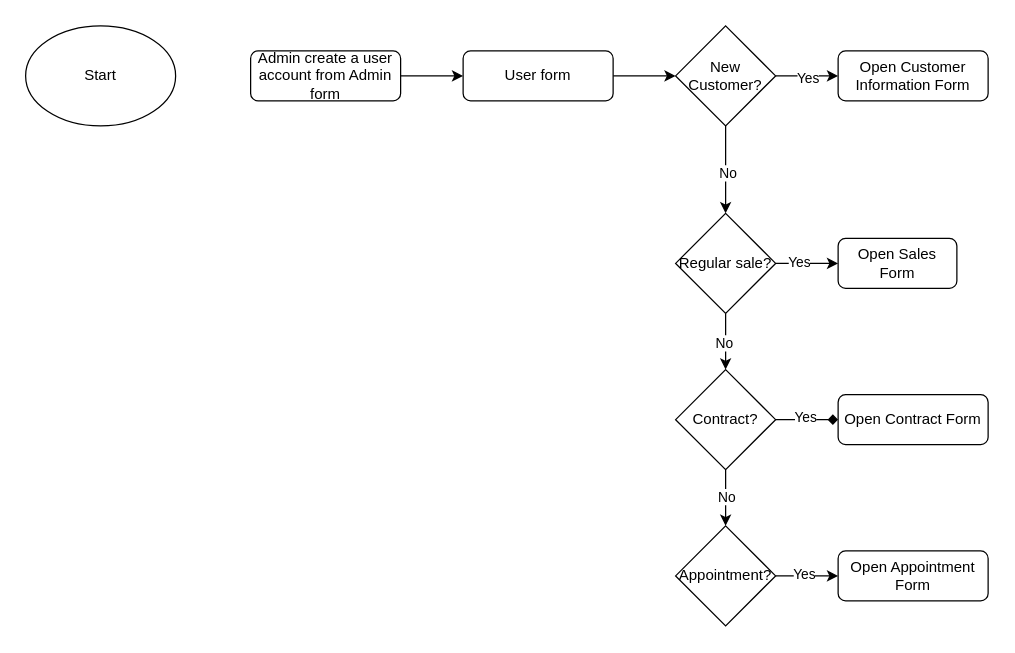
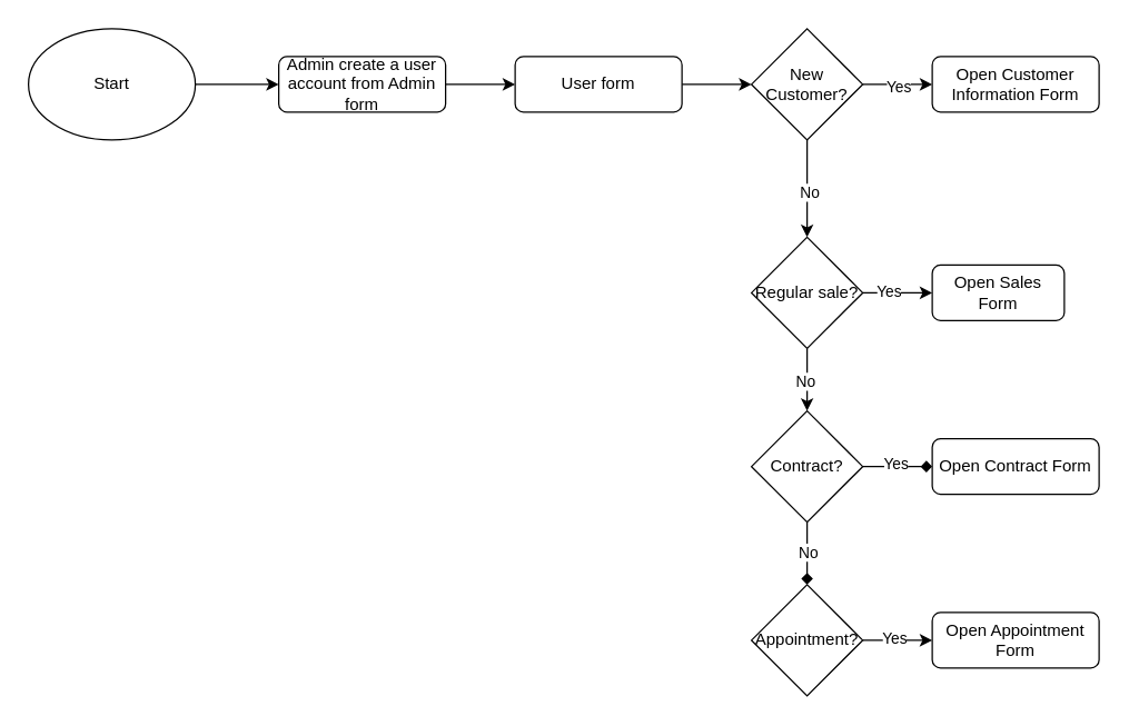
+ <mxCell id="6" style="edgeStyle=orthogonalEdgeStyle;rounded=0;orthogonalLoop=1;jettySize=auto;html=1;entryX=0;entryY=0.5;entryDx=0;entryDy=0;" edge="1" parent="1" source="7" target="3"><mxGeometry relative="1" as="geometry" /></mxCell>
- <mxCell id="19" style="edgeStyle=orthogonalEdgeStyle;rounded=0;orthogonalLoop=1;jettySize=auto;html=1;entryX=0.5;entryY=0;entryDx=0;entryDy=0;" edge="1" parent="1" source="23" target="26"><mxGeometry relative="1" as="geometry" /></mxCell>
+ <mxCell id="19" style="edgeStyle=orthogonalEdgeStyle;rounded=0;orthogonalLoop=1;jettySize=auto;html=1;entryX=0.5;entryY=0;entryDx=0;entryDy=0;endArrow=diamond;" edge="1" parent="1" source="23" target="26"><mxGeometry relative="1" as="geometry" /></mxCell>
